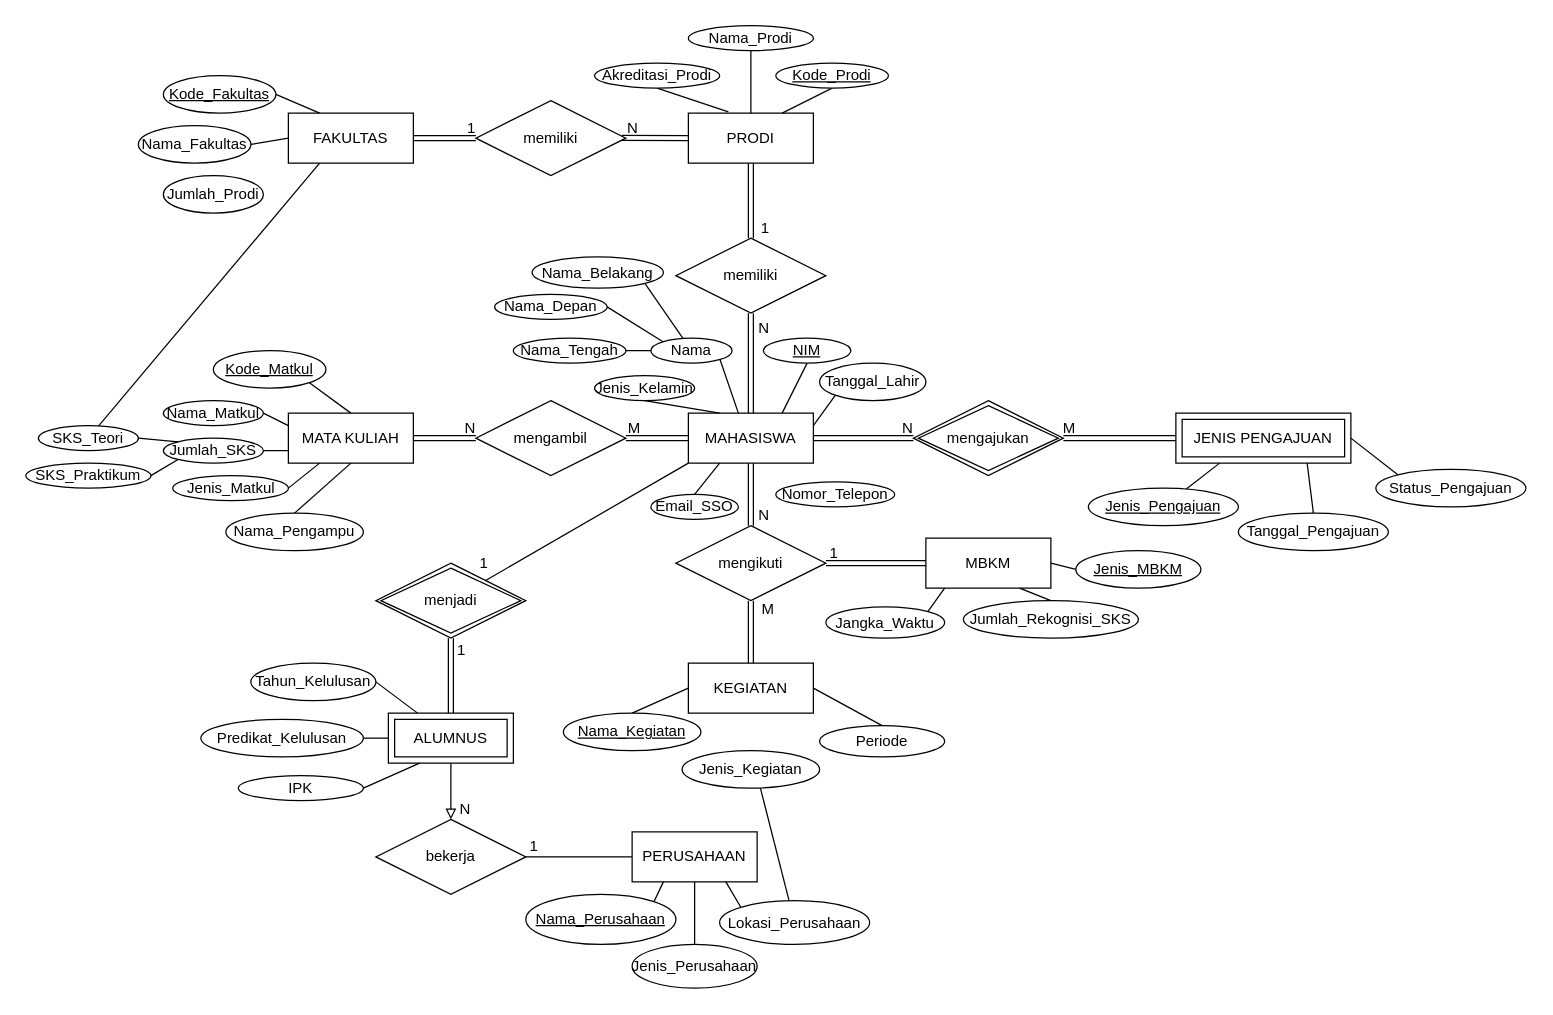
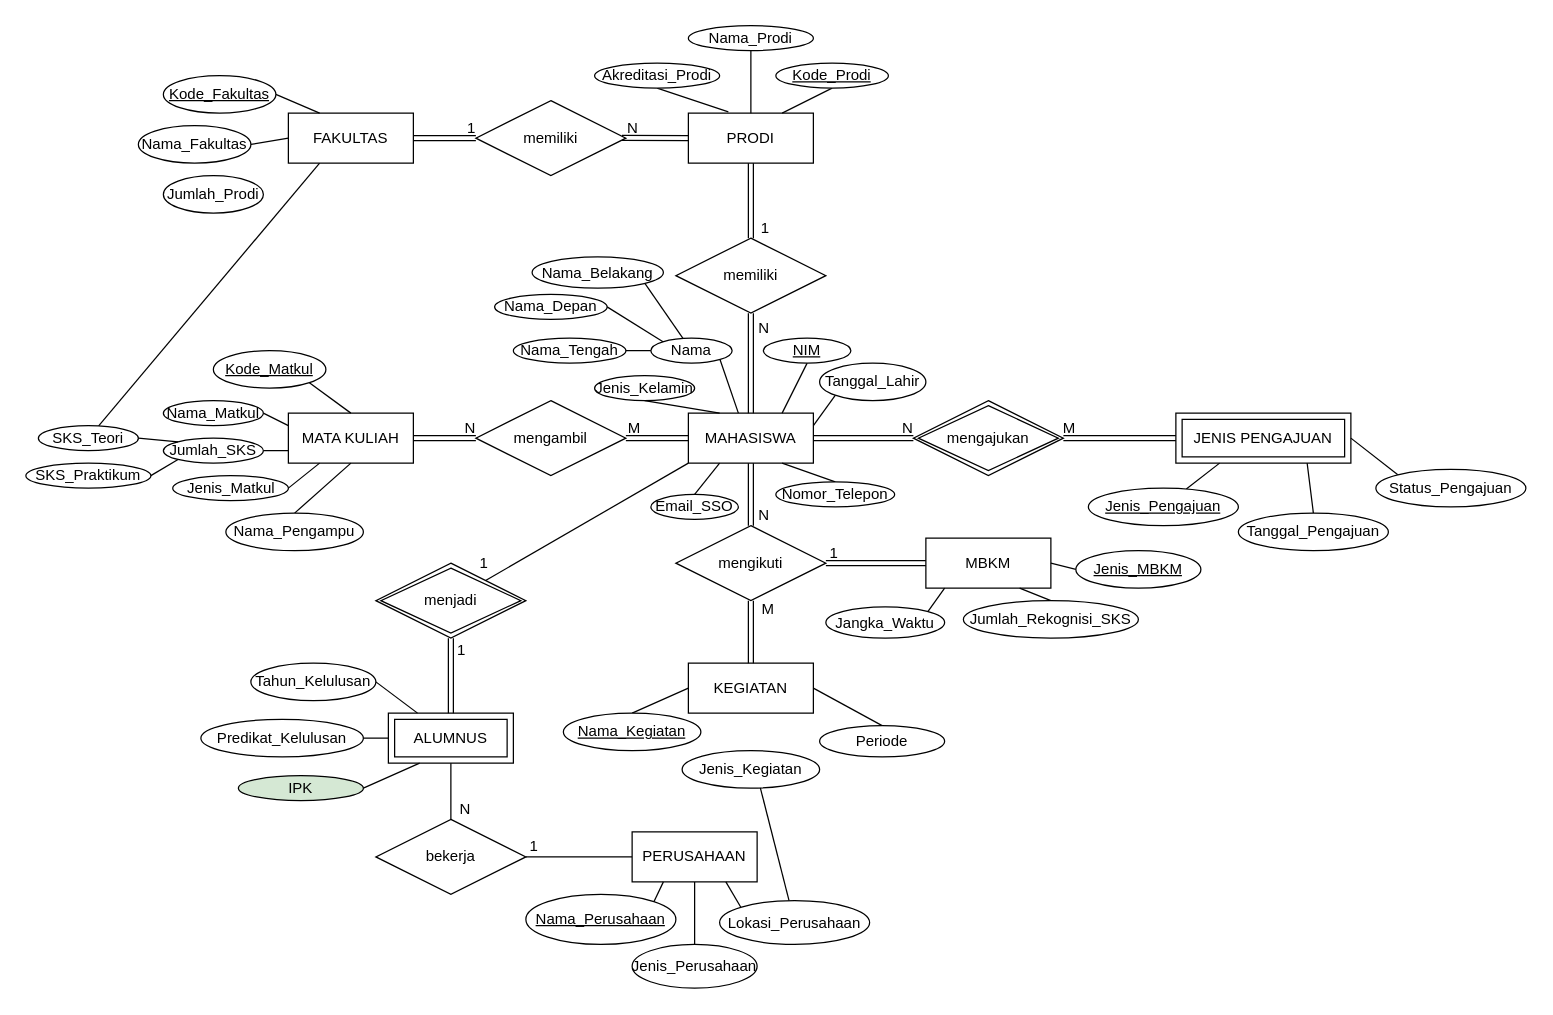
+ <mxCell id="16" style="edgeStyle=none;rounded=0;orthogonalLoop=1;jettySize=auto;html=1;exitX=0.5;exitY=0;exitDx=0;exitDy=0;entryX=0.75;entryY=1;entryDx=0;entryDy=0;endArrow=none;endFill=0;" parent="1" source="17" target="2" edge="1"><mxGeometry relative="1" as="geometry" /></mxCell>
- <mxCell id="72" value="IPK" style="ellipse;whiteSpace=wrap;html=1;align=center;" parent="1" vertex="1"><mxGeometry x="190" y="620" width="100" height="20" as="geometry" /></mxCell>
+ <mxCell id="72" value="IPK" style="ellipse;whiteSpace=wrap;html=1;align=center;fillColor=#d5e8d4;" parent="1" vertex="1"><mxGeometry x="190" y="620" width="100" height="20" as="geometry" /></mxCell>
- <mxCell id="102" value="" style="html=1;rounded=0;endArrow=block;endFill=0;exitX=0.5;exitY=1;exitDx=0;exitDy=0;entryX=0.5;entryY=0;entryDx=0;entryDy=0;" parent="1" source="65" target="73" edge="1"><mxGeometry relative="1" as="geometry"><mxPoint x="340" y="690" as="sourcePoint" /><mxPoint x="500" y="690" as="targetPoint" /></mxGeometry></mxCell>
+ <mxCell id="102" value="" style="html=1;rounded=0;endArrow=none;endFill=0;exitX=0.5;exitY=1;exitDx=0;exitDy=0;entryX=0.5;entryY=0;entryDx=0;entryDy=0;" parent="1" source="65" target="73" edge="1"><mxGeometry relative="1" as="geometry"><mxPoint x="340" y="690" as="sourcePoint" /><mxPoint x="500" y="690" as="targetPoint" /></mxGeometry></mxCell>
